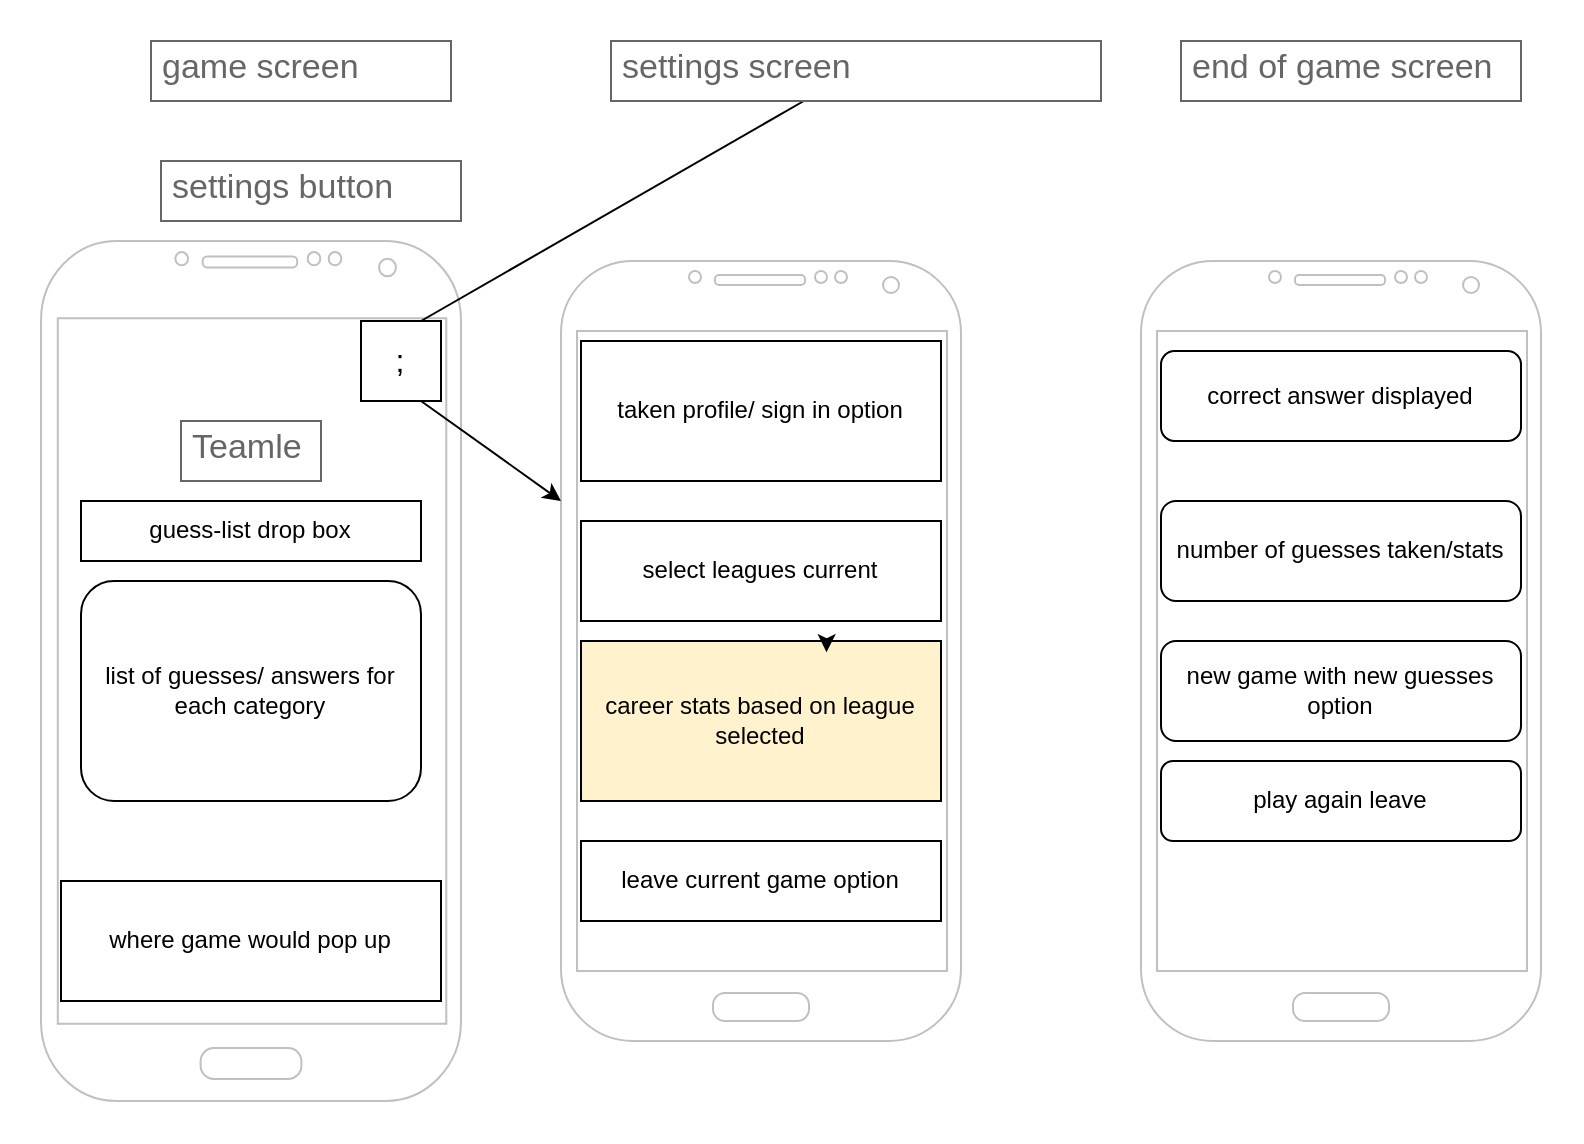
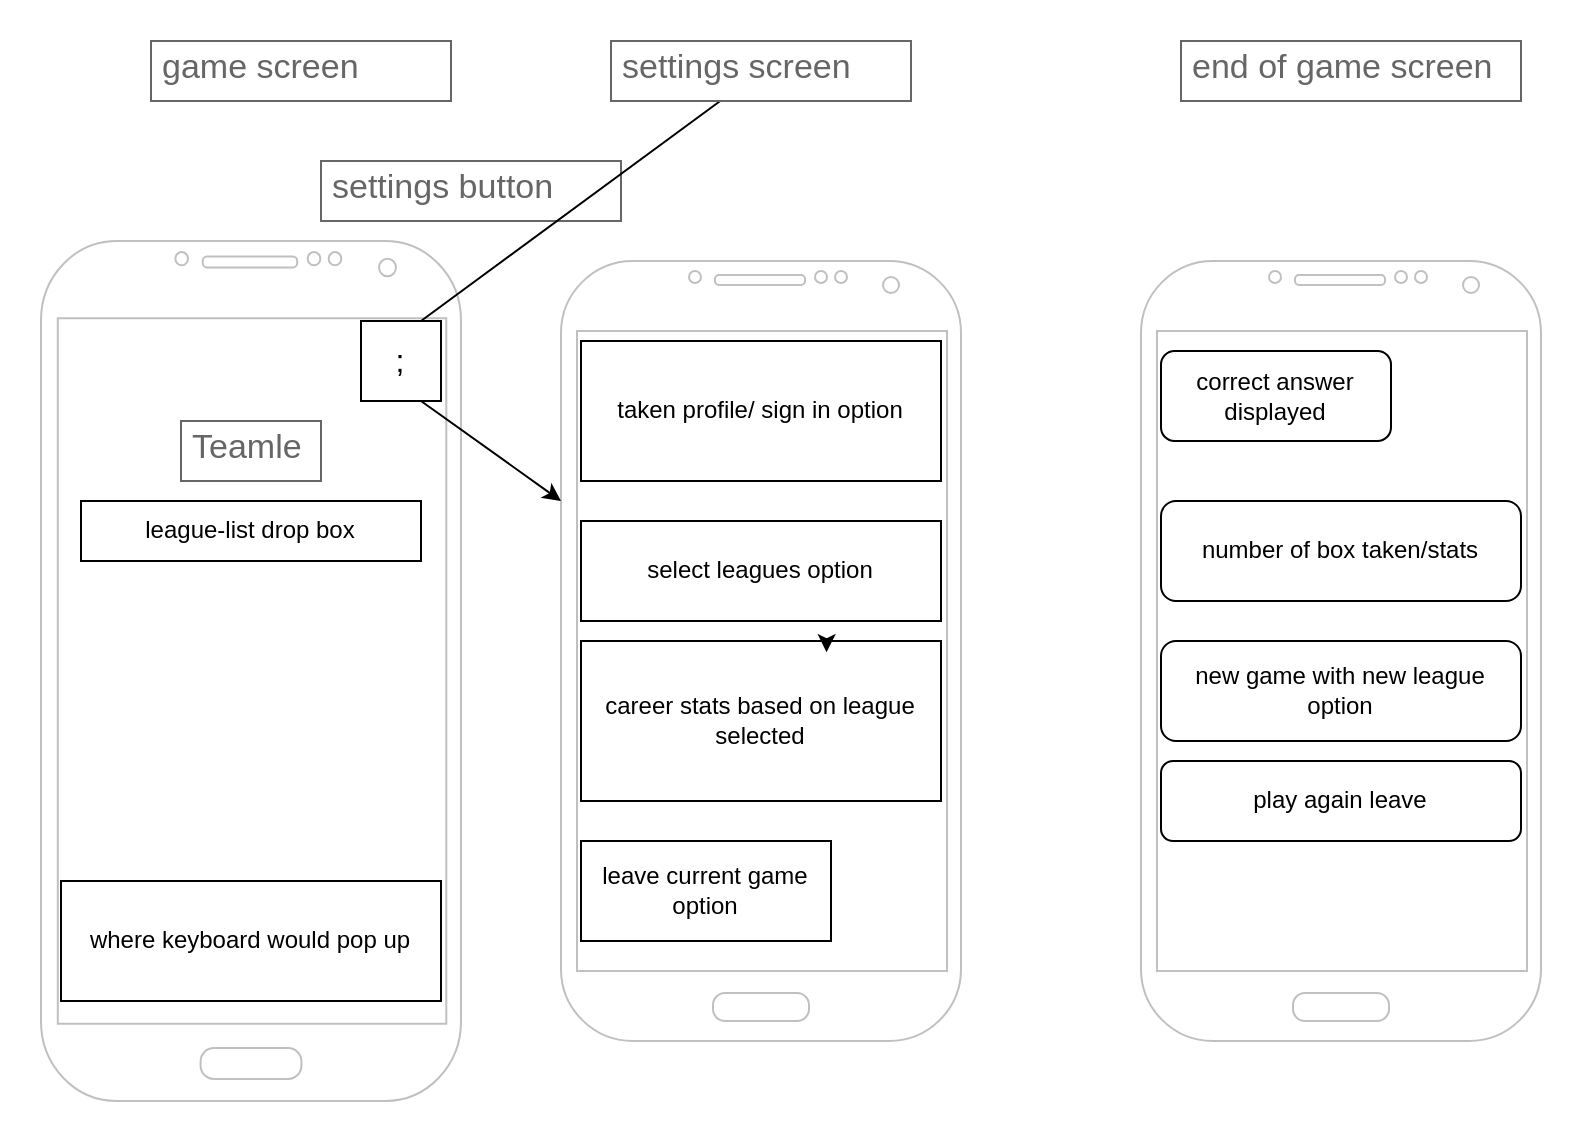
- <mxCell id="12" value="settings screen" style="strokeWidth=1;shadow=0;dashed=0;align=center;html=1;shape=mxgraph.mockup.text.textBox;fontColor=#666666;align=left;fontSize=17;spacingLeft=4;spacingTop=-3;whiteSpace=wrap;strokeColor=#666666;mainText=" vertex="1" parent="1"><mxGeometry x="305" y="20" width="245" height="30" as="geometry" /></mxCell>
+ <mxCell id="12" value="settings screen" style="strokeWidth=1;shadow=0;dashed=0;align=center;html=1;shape=mxgraph.mockup.text.textBox;fontColor=#666666;align=left;fontSize=17;spacingLeft=4;spacingTop=-3;whiteSpace=wrap;strokeColor=#666666;mainText=" vertex="1" parent="1"><mxGeometry x="305" y="20" width="150" height="30" as="geometry" /></mxCell>
- <mxCell id="6" value="settings button" style="strokeWidth=1;shadow=0;dashed=0;align=center;html=1;shape=mxgraph.mockup.text.textBox;fontColor=#666666;align=left;fontSize=17;spacingLeft=4;spacingTop=-3;whiteSpace=wrap;strokeColor=#666666;mainText=" vertex="1" parent="1"><mxGeometry x="80" y="80" width="150" height="30" as="geometry" /></mxCell>
+ <mxCell id="6" value="settings button" style="strokeWidth=1;shadow=0;dashed=0;align=center;html=1;shape=mxgraph.mockup.text.textBox;fontColor=#666666;align=left;fontSize=17;spacingLeft=4;spacingTop=-3;whiteSpace=wrap;strokeColor=#666666;mainText=" vertex="1" parent="1"><mxGeometry x="160" y="80" width="150" height="30" as="geometry" /></mxCell>
- <mxCell id="20" value="correct answer displayed" style="rounded=1;whiteSpace=wrap;html=1;" vertex="1" parent="1"><mxGeometry x="580" y="175" width="180" height="45" as="geometry" /></mxCell>
+ <mxCell id="20" value="correct answer displayed" style="rounded=1;whiteSpace=wrap;html=1;" vertex="1" parent="1"><mxGeometry x="580" y="175" width="115" height="45" as="geometry" /></mxCell>
- <mxCell id="8" value="guess-list drop box" style="rounded=0;whiteSpace=wrap;html=1;" vertex="1" parent="1"><mxGeometry x="40" y="250" width="170" height="30" as="geometry" /></mxCell>
+ <mxCell id="8" value="league-list drop box" style="rounded=0;whiteSpace=wrap;html=1;" vertex="1" parent="1"><mxGeometry x="40" y="250" width="170" height="30" as="geometry" /></mxCell>
- <mxCell id="22" value="number of guesses taken/stats" style="rounded=1;whiteSpace=wrap;html=1;" vertex="1" parent="1"><mxGeometry x="580" y="250" width="180" height="50" as="geometry" /></mxCell>
+ <mxCell id="22" value="number of box taken/stats" style="rounded=1;whiteSpace=wrap;html=1;" vertex="1" parent="1"><mxGeometry x="580" y="250" width="180" height="50" as="geometry" /></mxCell>
- <mxCell id="15" value="select leagues current" style="rounded=0;whiteSpace=wrap;html=1;" vertex="1" parent="1"><mxGeometry x="290" y="260" width="180" height="50" as="geometry" /></mxCell>
+ <mxCell id="15" value="select leagues option" style="rounded=0;whiteSpace=wrap;html=1;" vertex="1" parent="1"><mxGeometry x="290" y="260" width="180" height="50" as="geometry" /></mxCell>
- <mxCell id="9" value="list of guesses/ answers for each category" style="rounded=1;whiteSpace=wrap;html=1;" vertex="1" parent="1"><mxGeometry x="40" y="290" width="170" height="110" as="geometry" /></mxCell>
- <mxCell id="23" value="new game with new guesses option" style="rounded=1;whiteSpace=wrap;html=1;" vertex="1" parent="1"><mxGeometry x="580" y="320" width="180" height="50" as="geometry" /></mxCell>
+ <mxCell id="23" value="new game with new league option" style="rounded=1;whiteSpace=wrap;html=1;" vertex="1" parent="1"><mxGeometry x="580" y="320" width="180" height="50" as="geometry" /></mxCell>
- <mxCell id="16" value="career stats based on league selected" style="rounded=0;whiteSpace=wrap;html=1;fillColor=#fff2cc;" vertex="1" parent="1"><mxGeometry x="290" y="320" width="180" height="80" as="geometry" /></mxCell>
+ <mxCell id="16" value="career stats based on league selected" style="rounded=0;whiteSpace=wrap;html=1;" vertex="1" parent="1"><mxGeometry x="290" y="320" width="180" height="80" as="geometry" /></mxCell>
- <mxCell id="17" value="leave current game option" style="rounded=0;whiteSpace=wrap;html=1;" vertex="1" parent="1"><mxGeometry x="290" y="420" width="180" height="40" as="geometry" /></mxCell>
+ <mxCell id="17" value="leave current game option" style="rounded=0;whiteSpace=wrap;html=1;" vertex="1" parent="1"><mxGeometry x="290" y="420" width="125" height="50" as="geometry" /></mxCell>
- <mxCell id="10" value="where game would pop up" style="rounded=0;whiteSpace=wrap;html=1;" vertex="1" parent="1"><mxGeometry x="30" y="440" width="190" height="60" as="geometry" /></mxCell>
+ <mxCell id="10" value="where keyboard would pop up" style="rounded=0;whiteSpace=wrap;html=1;" vertex="1" parent="1"><mxGeometry x="30" y="440" width="190" height="60" as="geometry" /></mxCell>
